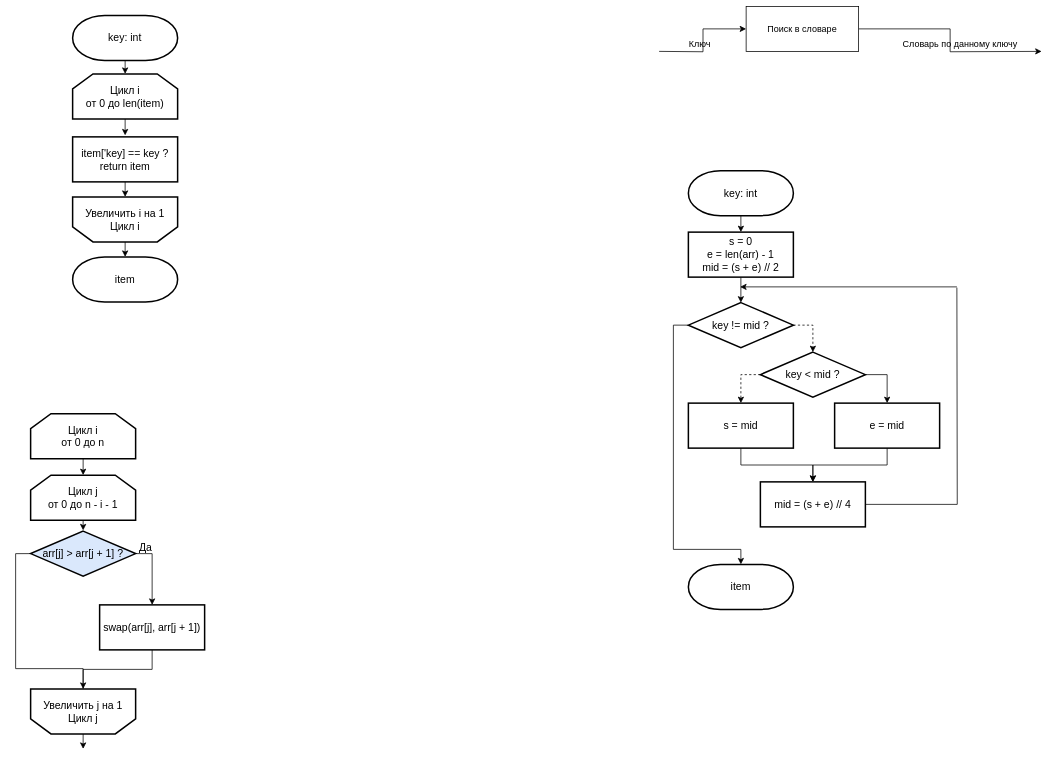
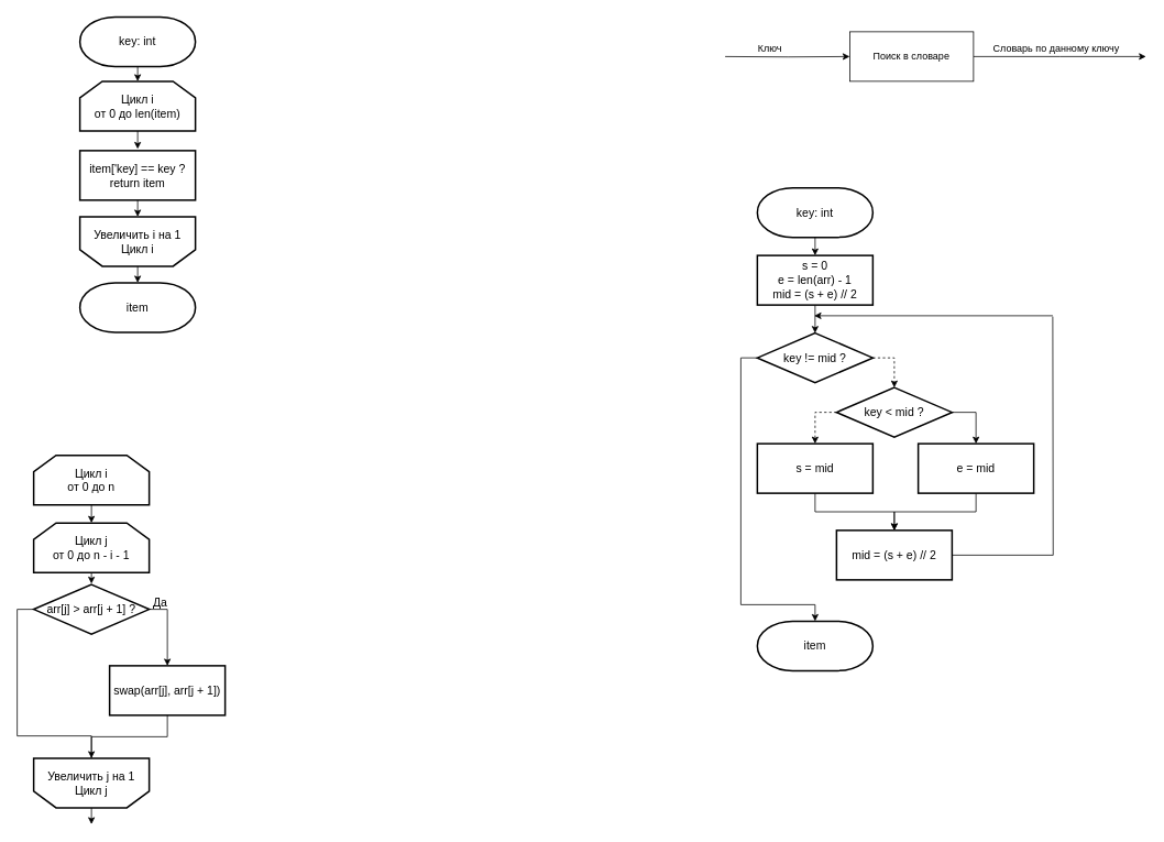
- <mxCell id="13" value="Поиск в словаре" style="rounded=0;whiteSpace=wrap;html=1;" vertex="1" parent="1"><mxGeometry x="994" y="8" width="150" height="60" as="geometry" /></mxCell>
+ <mxCell id="13" value="Поиск в словаре" style="rounded=0;whiteSpace=wrap;html=1;" vertex="1" parent="1"><mxGeometry x="1029" y="38" width="150" height="60" as="geometry" /></mxCell>
- <mxCell id="43" value="&lt;font style=&quot;font-size: 14px&quot;&gt;mid = (s + e) // 4&lt;/font&gt;" style="whiteSpace=wrap;html=1;strokeWidth=2;" vertex="1" parent="1"><mxGeometry x="1013" y="642" width="140" height="60" as="geometry" /></mxCell>
+ <mxCell id="43" value="&lt;font style=&quot;font-size: 14px&quot;&gt;mid = (s + e) // 2&lt;/font&gt;" style="whiteSpace=wrap;html=1;strokeWidth=2;" vertex="1" parent="1"><mxGeometry x="1013" y="642" width="140" height="60" as="geometry" /></mxCell>
- <mxCell id="26" value="&lt;font style=&quot;font-size: 14px&quot;&gt;arr[j] &amp;gt; arr[j + 1] ?&lt;/font&gt;" style="rhombus;whiteSpace=wrap;html=1;strokeWidth=2;fillColor=#dae8fc;" vertex="1" parent="1"><mxGeometry x="40" y="707.65" width="140" height="60" as="geometry" /></mxCell>
+ <mxCell id="26" value="&lt;font style=&quot;font-size: 14px&quot;&gt;arr[j] &amp;gt; arr[j + 1] ?&lt;/font&gt;" style="rhombus;whiteSpace=wrap;html=1;strokeWidth=2;" vertex="1" parent="1"><mxGeometry x="40" y="707.65" width="140" height="60" as="geometry" /></mxCell>
